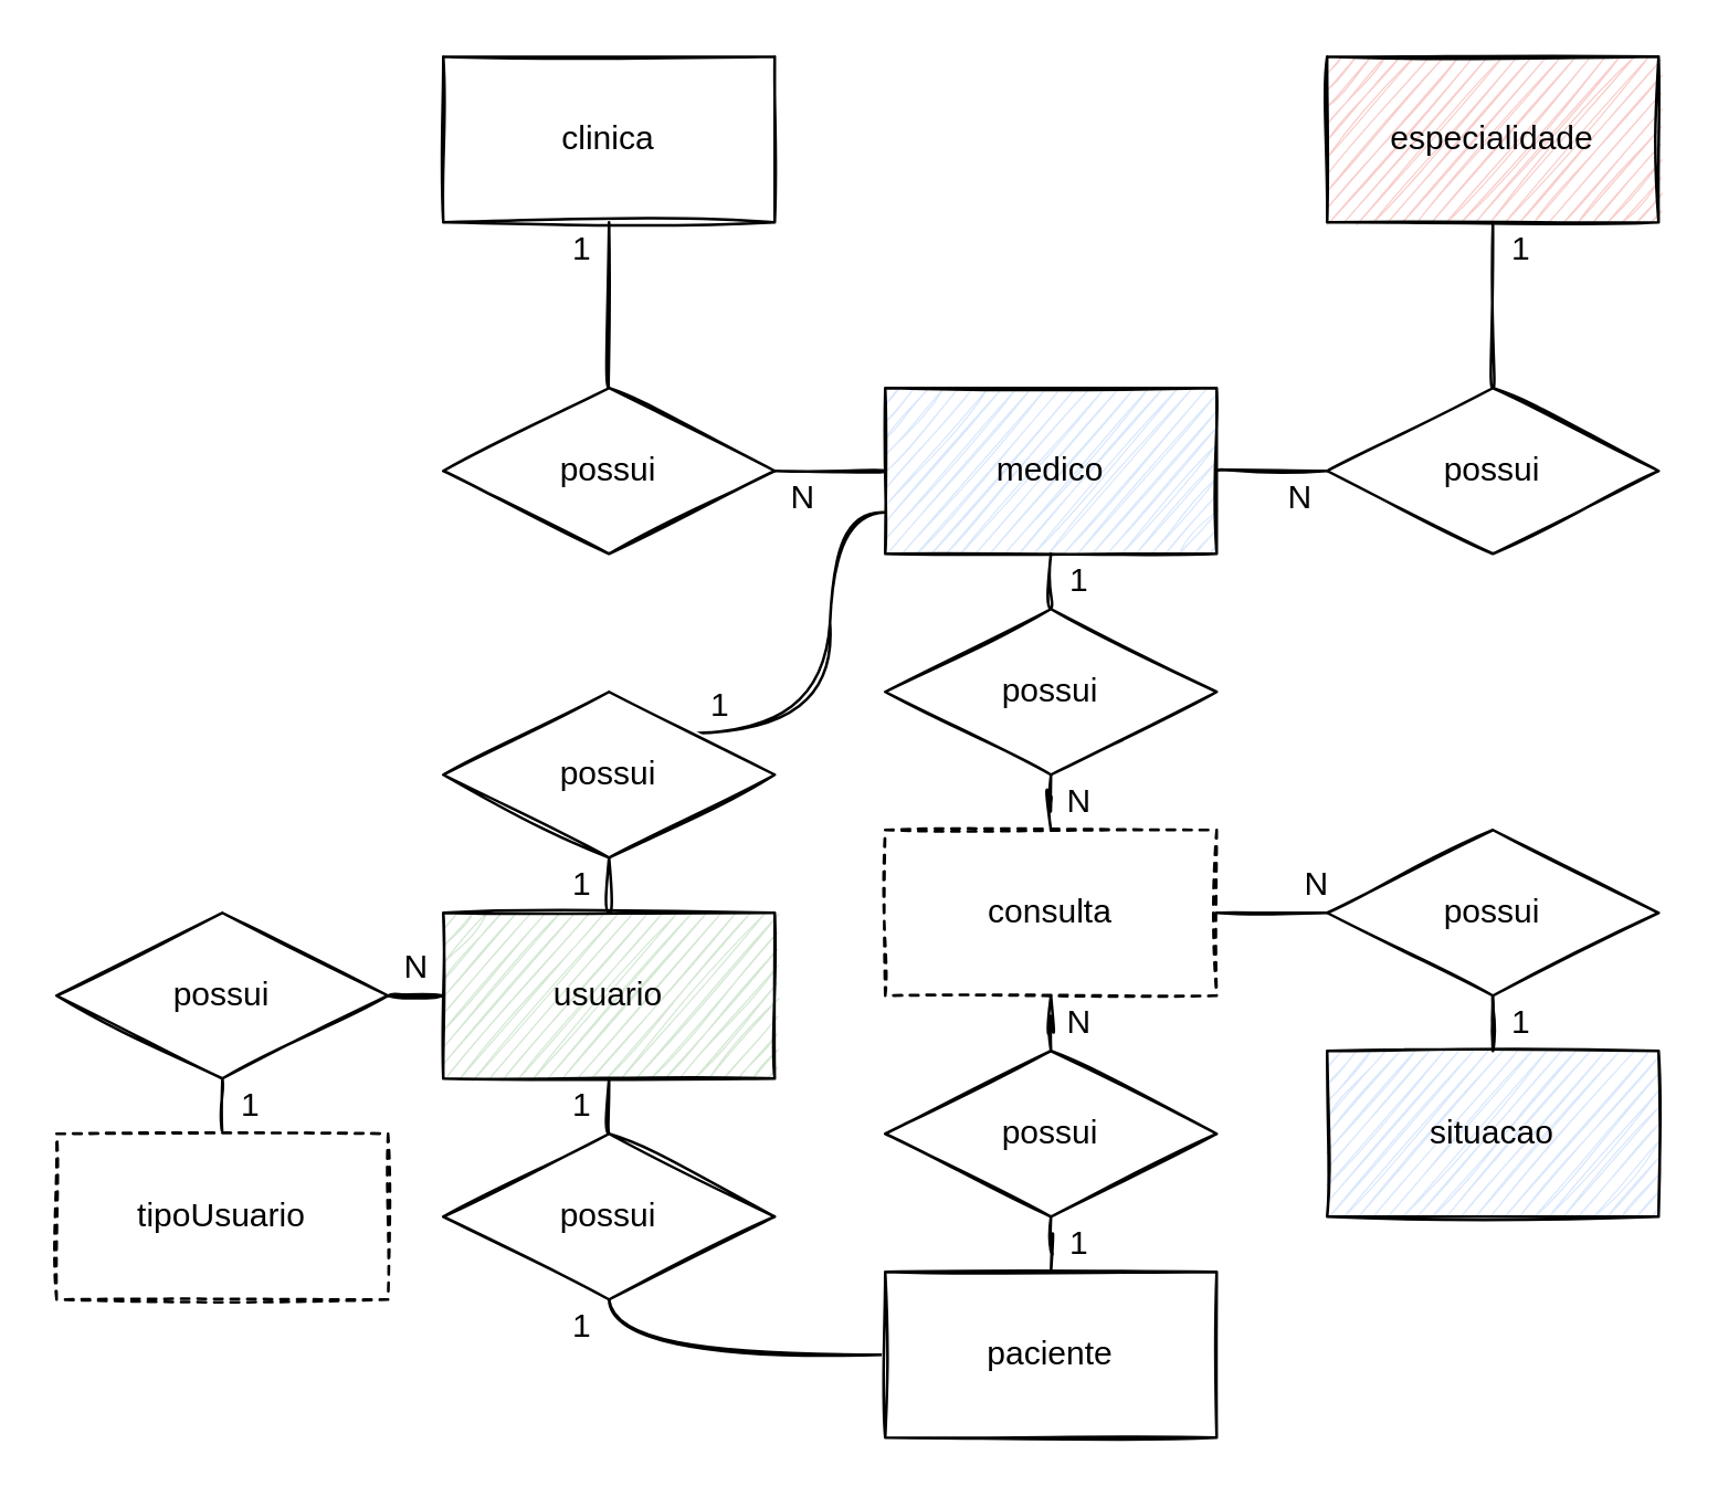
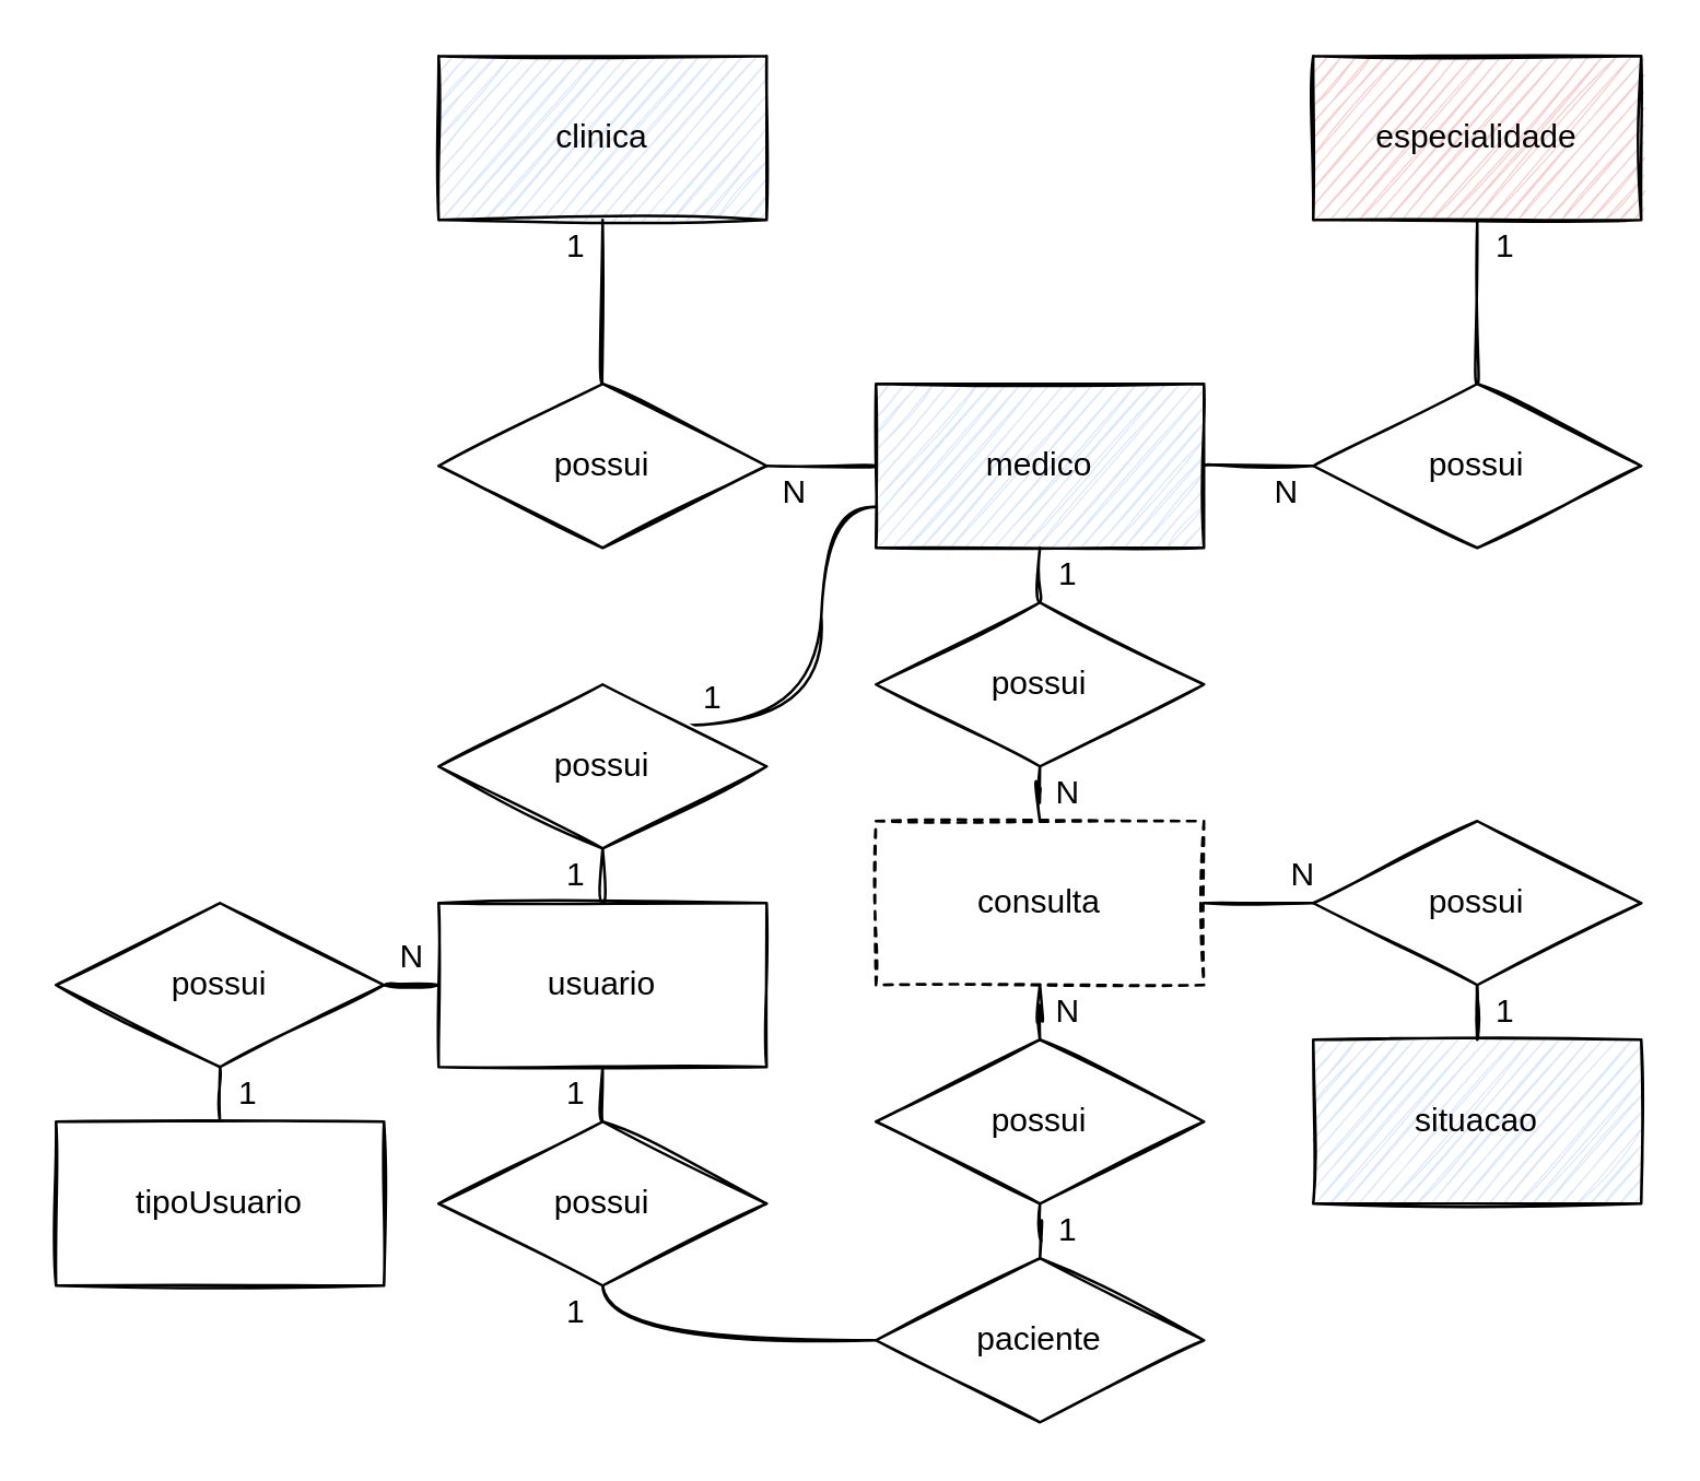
- <mxCell id="12" value="clinica" style="whiteSpace=wrap;html=1;sketch=1;" parent="1" vertex="1"><mxGeometry x="160" y="20" width="120" height="60" as="geometry" /></mxCell>
+ <mxCell id="12" value="clinica" style="whiteSpace=wrap;html=1;sketch=1;fillColor=#dae8fc;" parent="1" vertex="1"><mxGeometry x="160" y="20" width="120" height="60" as="geometry" /></mxCell>
- <mxCell id="30" value="usuario" style="whiteSpace=wrap;html=1;strokeWidth=1;sketch=1;fillColor=#d5e8d4;" parent="1" vertex="1"><mxGeometry x="160" y="330" width="120" height="60" as="geometry" /></mxCell>
+ <mxCell id="30" value="usuario" style="whiteSpace=wrap;html=1;strokeWidth=1;sketch=1;" parent="1" vertex="1"><mxGeometry x="160" y="330" width="120" height="60" as="geometry" /></mxCell>
- <mxCell id="47" value="tipoUsuario" style="whiteSpace=wrap;html=1;sketch=1;dashed=1;" vertex="1" parent="1"><mxGeometry x="20" y="410" width="120" height="60" as="geometry" /></mxCell>
+ <mxCell id="47" value="tipoUsuario" style="whiteSpace=wrap;html=1;sketch=1;" vertex="1" parent="1"><mxGeometry x="20" y="410" width="120" height="60" as="geometry" /></mxCell>
- <mxCell id="10" value="paciente" style="whiteSpace=wrap;html=1;sketch=1;" parent="1" vertex="1"><mxGeometry x="320" y="460" width="120" height="60" as="geometry" /></mxCell>
+ <mxCell id="10" value="paciente" style="rhombus;whiteSpace=wrap;html=1;sketch=1;" parent="1" vertex="1"><mxGeometry x="320" y="460" width="120" height="60" as="geometry" /></mxCell>
